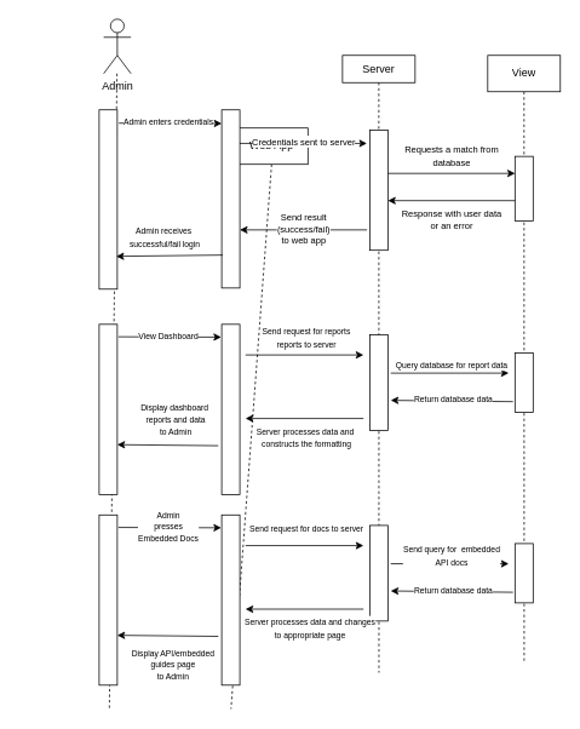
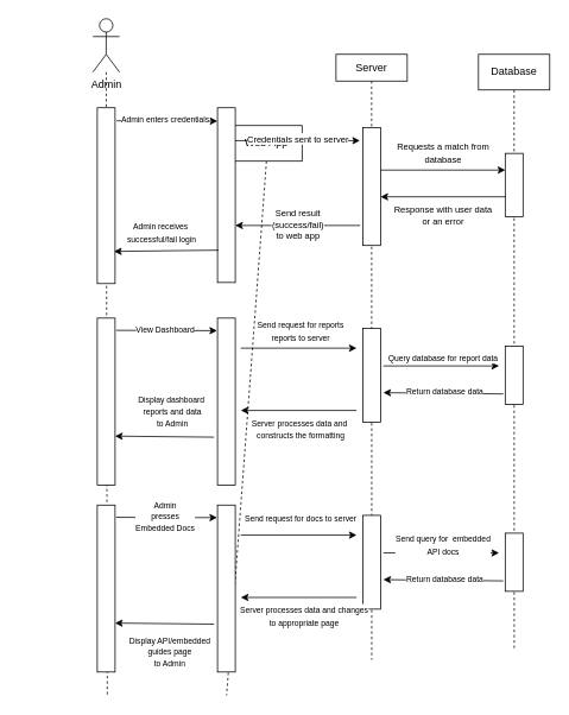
- <mxCell id="9" value="Admin" style="shape=umlActor;verticalLabelPosition=bottom;verticalAlign=top;html=1;outlineConnect=0;" vertex="1" parent="1"><mxGeometry x="113.75" y="20" width="30" height="60" as="geometry" /></mxCell>
+ <mxCell id="9" value="Admin" style="shape=umlActor;verticalLabelPosition=bottom;verticalAlign=top;html=1;outlineConnect=0;" vertex="1" parent="1"><mxGeometry x="103.75" y="20" width="30" height="60" as="geometry" /></mxCell>
- <mxCell id="5" value="View" style="whiteSpace=wrap;html=1;" vertex="1" parent="1"><mxGeometry x="536.87" y="60" width="80" height="40" as="geometry" /></mxCell>
+ <mxCell id="5" value="Database" style="whiteSpace=wrap;html=1;" vertex="1" parent="1"><mxGeometry x="536.87" y="60" width="80" height="40" as="geometry" /></mxCell>
